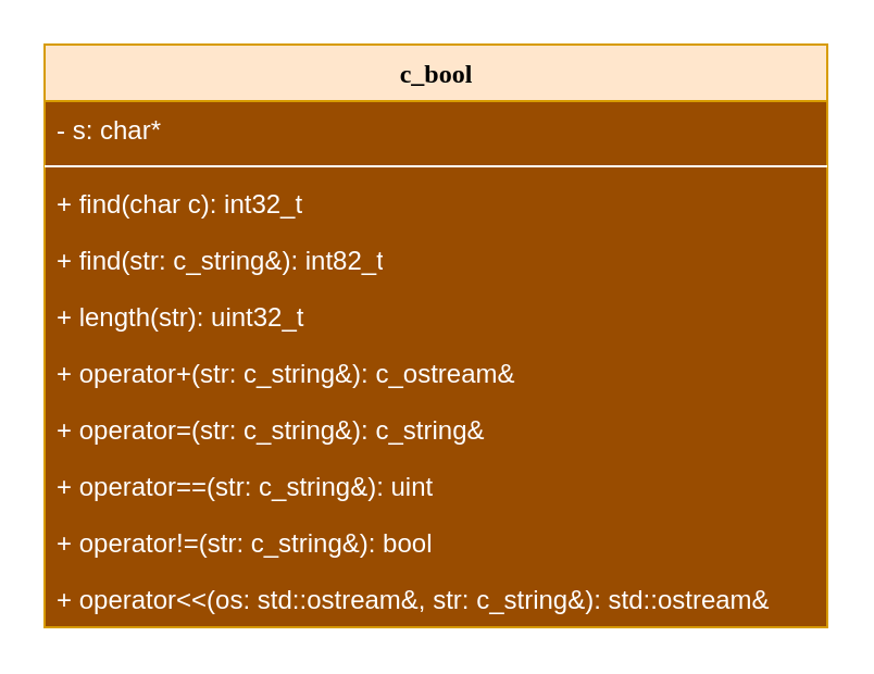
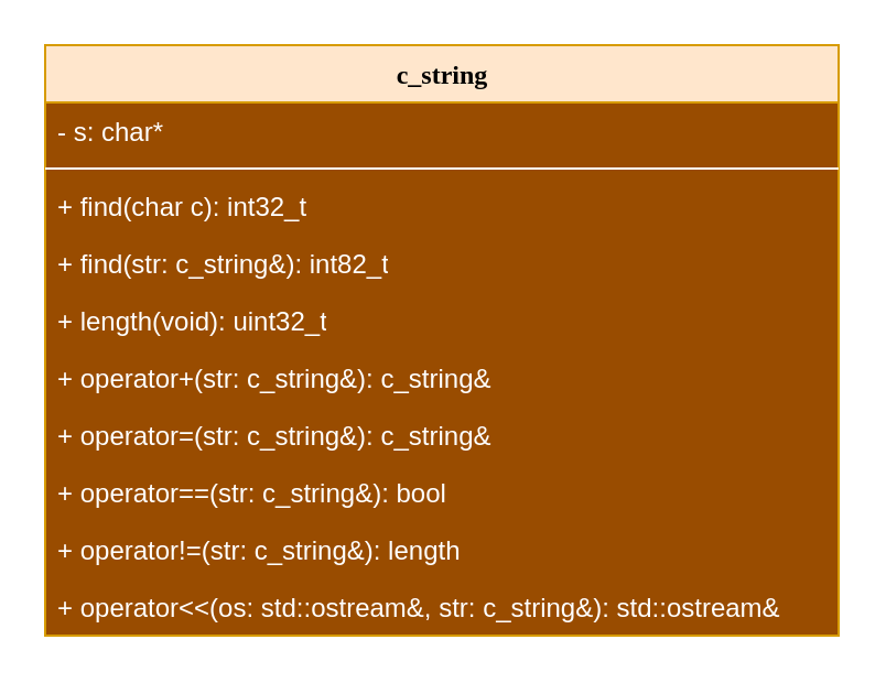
- <mxCell id="2" value="c_bool" style="swimlane;html=1;fontStyle=1;align=center;verticalAlign=top;childLayout=stackLayout;horizontal=1;startSize=26;horizontalStack=0;resizeParent=1;resizeLast=0;collapsible=1;marginBottom=0;swimlaneFillColor=#994C00;rounded=0;shadow=0;comic=0;labelBackgroundColor=none;strokeWidth=1;fontFamily=Verdana;fontSize=12;fillColor=#ffe6cc;strokeColor=#d79b00;" parent="1" vertex="1"><mxGeometry x="20" y="20" width="360" height="268" as="geometry" /></mxCell>
+ <mxCell id="2" value="c_string" style="swimlane;html=1;fontStyle=1;align=center;verticalAlign=top;childLayout=stackLayout;horizontal=1;startSize=26;horizontalStack=0;resizeParent=1;resizeLast=0;collapsible=1;marginBottom=0;swimlaneFillColor=#994C00;rounded=0;shadow=0;comic=0;labelBackgroundColor=none;strokeWidth=1;fontFamily=Verdana;fontSize=12;fillColor=#ffe6cc;strokeColor=#d79b00;" parent="1" vertex="1"><mxGeometry x="20" y="20" width="360" height="268" as="geometry" /></mxCell>
- <mxCell id="7" value="+ length(str): uint32_t" style="text;html=1;strokeColor=none;fillColor=none;align=left;verticalAlign=top;spacingLeft=4;spacingRight=4;whiteSpace=wrap;overflow=hidden;rotatable=0;points=[[0,0.5],[1,0.5]];portConstraint=eastwest;fontColor=#FFFFFF;" vertex="1" parent="2"><mxGeometry y="112" width="360" height="26" as="geometry" /></mxCell>
+ <mxCell id="7" value="+ length(void): uint32_t" style="text;html=1;strokeColor=none;fillColor=none;align=left;verticalAlign=top;spacingLeft=4;spacingRight=4;whiteSpace=wrap;overflow=hidden;rotatable=0;points=[[0,0.5],[1,0.5]];portConstraint=eastwest;fontColor=#FFFFFF;" vertex="1" parent="2"><mxGeometry y="112" width="360" height="26" as="geometry" /></mxCell>
- <mxCell id="8" value="+ operator+(str: c_string&amp;amp;): c_ostream&amp;amp;" style="text;html=1;strokeColor=none;fillColor=none;align=left;verticalAlign=top;spacingLeft=4;spacingRight=4;whiteSpace=wrap;overflow=hidden;rotatable=0;points=[[0,0.5],[1,0.5]];portConstraint=eastwest;fontColor=#FFFFFF;" vertex="1" parent="2"><mxGeometry y="138" width="360" height="26" as="geometry" /></mxCell>
+ <mxCell id="8" value="+ operator+(str: c_string&amp;amp;): c_string&amp;amp;" style="text;html=1;strokeColor=none;fillColor=none;align=left;verticalAlign=top;spacingLeft=4;spacingRight=4;whiteSpace=wrap;overflow=hidden;rotatable=0;points=[[0,0.5],[1,0.5]];portConstraint=eastwest;fontColor=#FFFFFF;" vertex="1" parent="2"><mxGeometry y="138" width="360" height="26" as="geometry" /></mxCell>
- <mxCell id="10" value="+ operator==(str: c_string&amp;amp;): uint" style="text;html=1;strokeColor=none;fillColor=none;align=left;verticalAlign=top;spacingLeft=4;spacingRight=4;whiteSpace=wrap;overflow=hidden;rotatable=0;points=[[0,0.5],[1,0.5]];portConstraint=eastwest;fontColor=#FFFFFF;" vertex="1" parent="2"><mxGeometry y="190" width="360" height="26" as="geometry" /></mxCell>
+ <mxCell id="10" value="+ operator==(str: c_string&amp;amp;): bool" style="text;html=1;strokeColor=none;fillColor=none;align=left;verticalAlign=top;spacingLeft=4;spacingRight=4;whiteSpace=wrap;overflow=hidden;rotatable=0;points=[[0,0.5],[1,0.5]];portConstraint=eastwest;fontColor=#FFFFFF;" vertex="1" parent="2"><mxGeometry y="190" width="360" height="26" as="geometry" /></mxCell>
- <mxCell id="11" value="+ operator!=(str: c_string&amp;amp;): bool" style="text;html=1;strokeColor=none;fillColor=none;align=left;verticalAlign=top;spacingLeft=4;spacingRight=4;whiteSpace=wrap;overflow=hidden;rotatable=0;points=[[0,0.5],[1,0.5]];portConstraint=eastwest;fontColor=#FFFFFF;" vertex="1" parent="2"><mxGeometry y="216" width="360" height="26" as="geometry" /></mxCell>
+ <mxCell id="11" value="+ operator!=(str: c_string&amp;amp;): length" style="text;html=1;strokeColor=none;fillColor=none;align=left;verticalAlign=top;spacingLeft=4;spacingRight=4;whiteSpace=wrap;overflow=hidden;rotatable=0;points=[[0,0.5],[1,0.5]];portConstraint=eastwest;fontColor=#FFFFFF;" vertex="1" parent="2"><mxGeometry y="216" width="360" height="26" as="geometry" /></mxCell>
